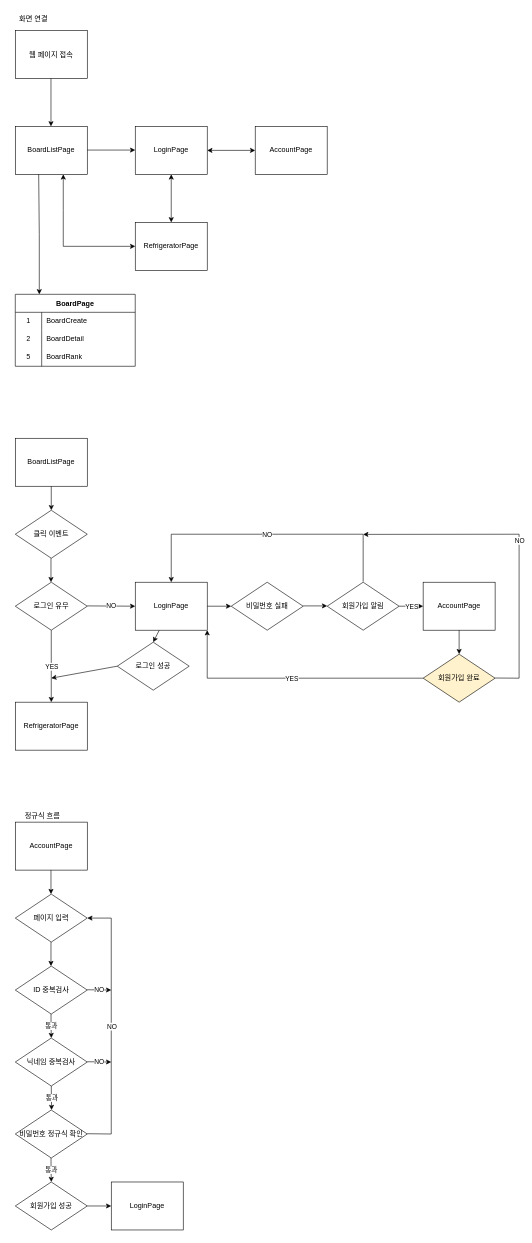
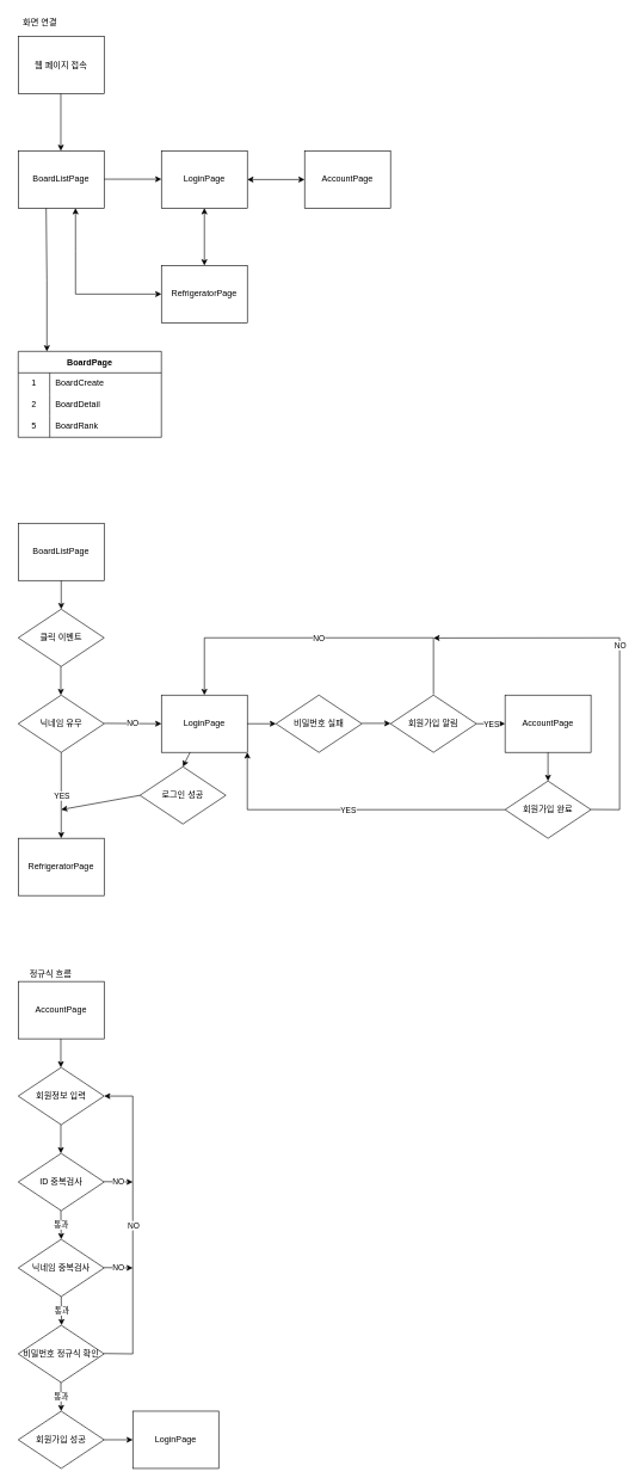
- <mxCell id="24" value="로그인 유무" style="rhombus;whiteSpace=wrap;html=1;fontFamily=Helvetica;" vertex="1" parent="1"><mxGeometry x="25" y="970" width="120" height="80" as="geometry" /></mxCell>
+ <mxCell id="24" value="닉네임 유무" style="rhombus;whiteSpace=wrap;html=1;fontFamily=Helvetica;" vertex="1" parent="1"><mxGeometry x="25" y="970" width="120" height="80" as="geometry" /></mxCell>
- <mxCell id="43" value="회원가입 완료" style="rhombus;whiteSpace=wrap;html=1;fontFamily=Helvetica;fillColor=#fff2cc;" vertex="1" parent="1"><mxGeometry x="705" y="1090" width="120" height="80" as="geometry" /></mxCell>
+ <mxCell id="43" value="회원가입 완료" style="rhombus;whiteSpace=wrap;html=1;fontFamily=Helvetica;" vertex="1" parent="1"><mxGeometry x="705" y="1090" width="120" height="80" as="geometry" /></mxCell>
- <mxCell id="51" value="페이지 입력" style="rhombus;whiteSpace=wrap;html=1;fontFamily=Helvetica;" vertex="1" parent="1"><mxGeometry x="25" y="1490" width="120" height="80" as="geometry" /></mxCell>
+ <mxCell id="51" value="회원정보 입력" style="rhombus;whiteSpace=wrap;html=1;fontFamily=Helvetica;" vertex="1" parent="1"><mxGeometry x="25" y="1490" width="120" height="80" as="geometry" /></mxCell>
